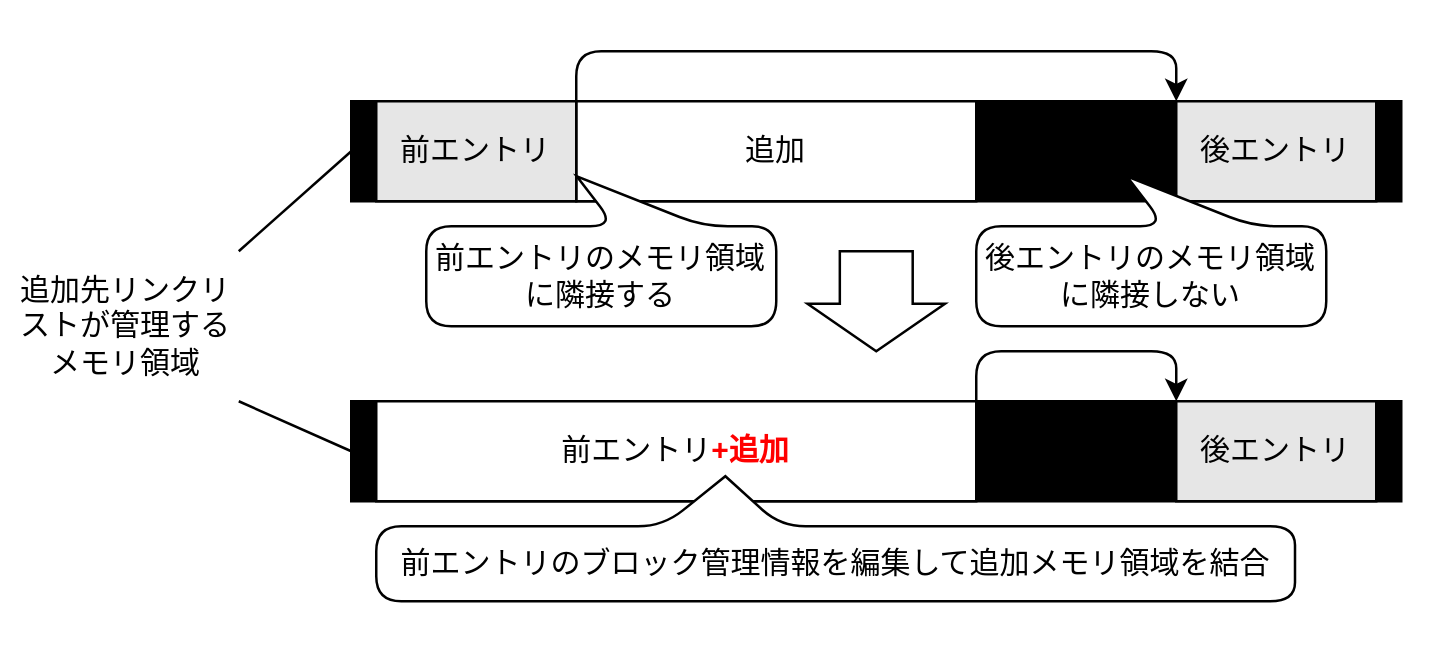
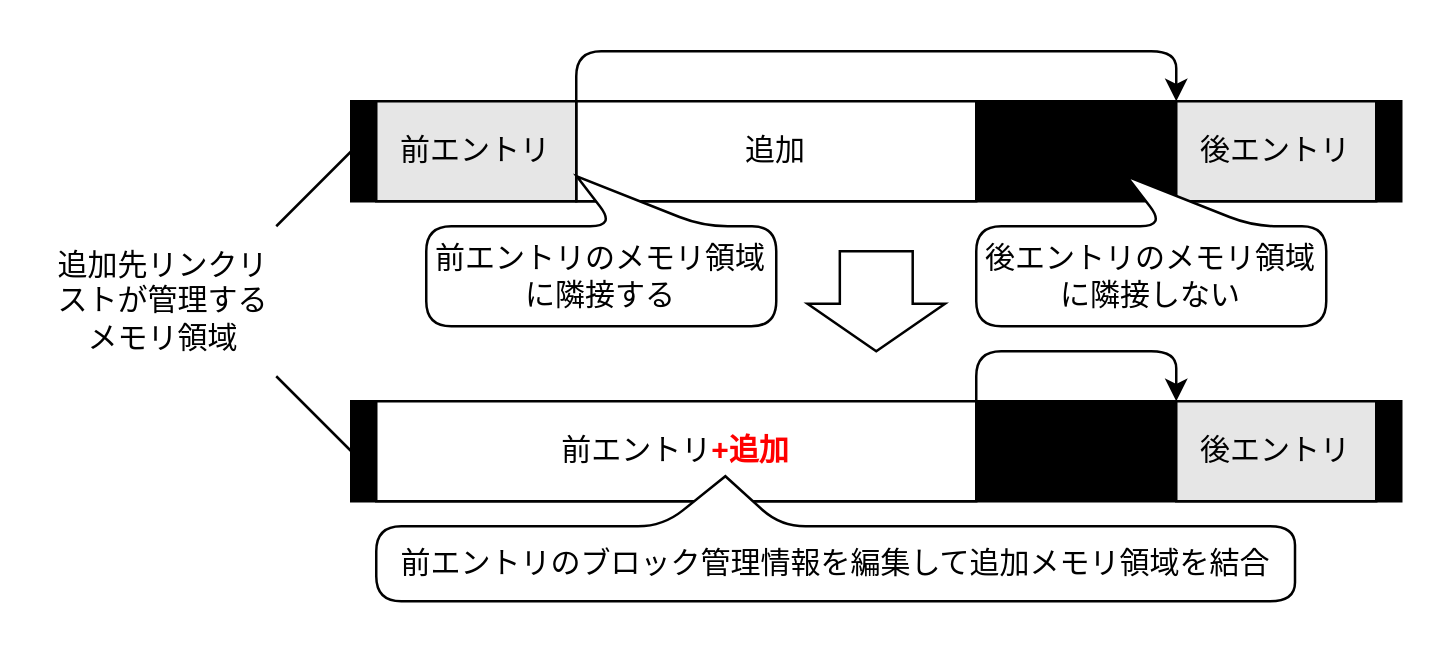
- <mxCell id="3" value="追加先リンクリストが管理するメモリ領域" style="text;html=1;strokeColor=none;fillColor=none;align=center;verticalAlign=middle;whiteSpace=wrap;rounded=0;" parent="1" vertex="1"><mxGeometry x="5" y="100" width="90" height="60" as="geometry" /></mxCell>
+ <mxCell id="3" value="追加先リンクリストが管理するメモリ領域" style="text;html=1;strokeColor=none;fillColor=none;align=center;verticalAlign=middle;whiteSpace=wrap;rounded=0;" parent="1" vertex="1"><mxGeometry x="20" y="90" width="90" height="60" as="geometry" /></mxCell>
